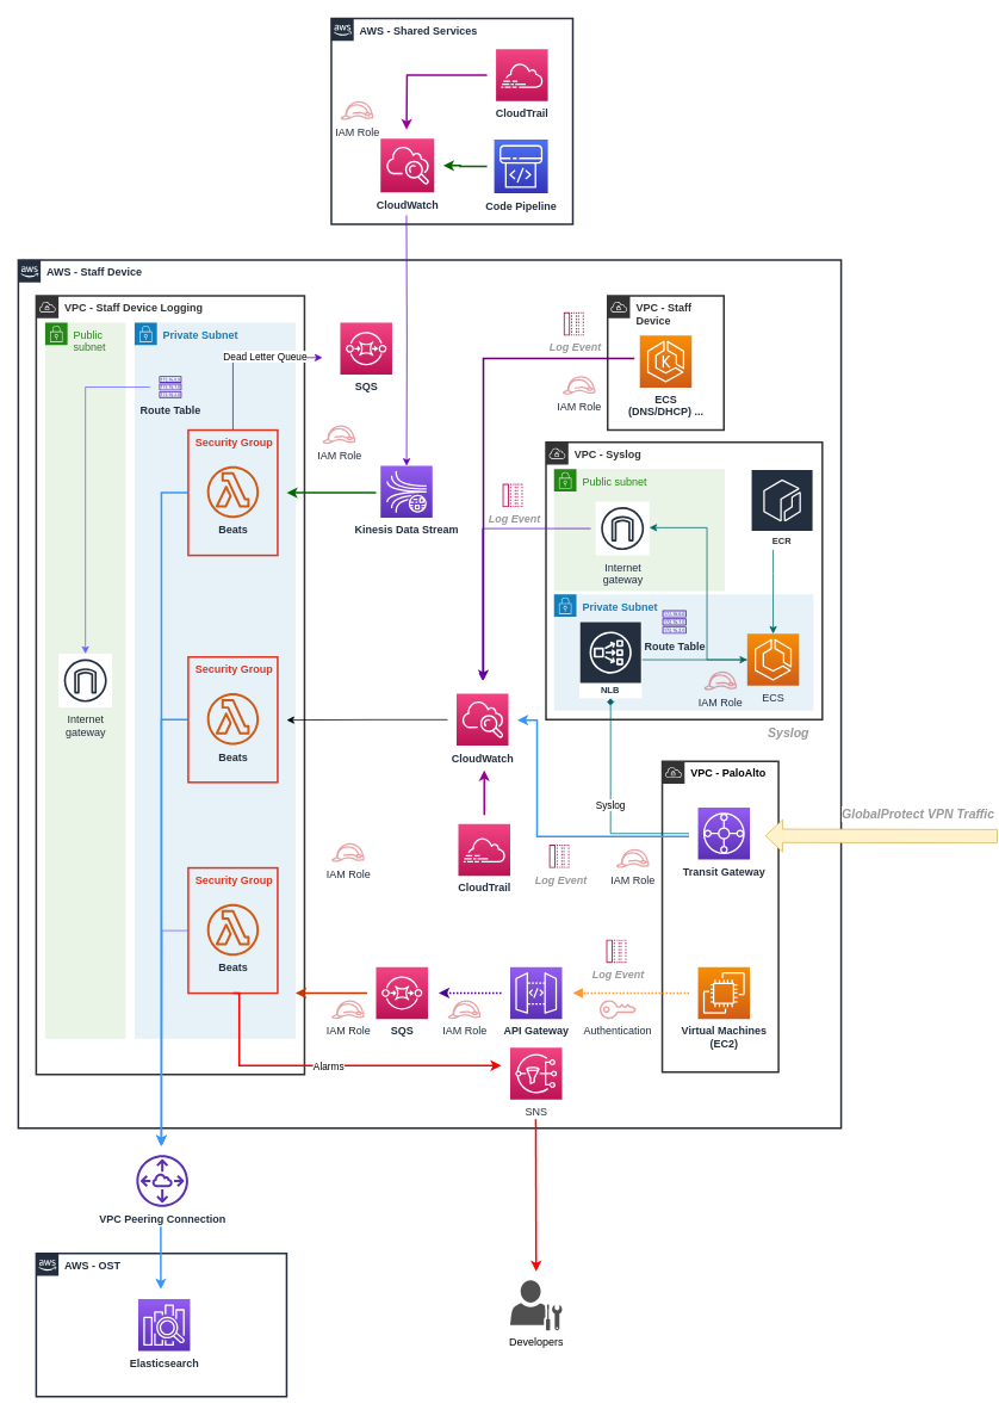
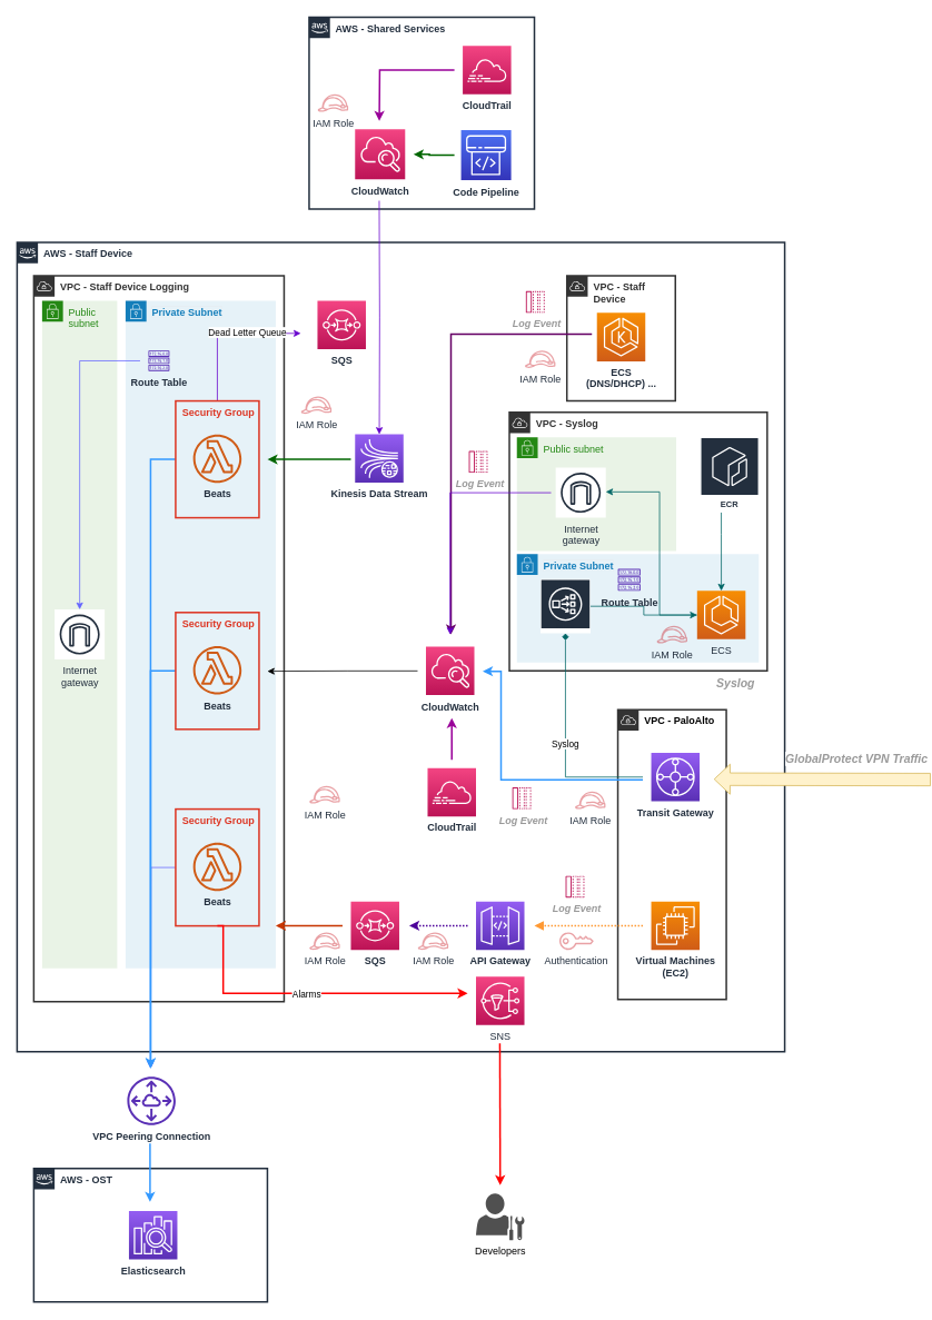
- <mxCell id="71" value="NLB" style="outlineConnect=0;fontColor=#232F3E;gradientColor=none;strokeColor=#ffffff;fillColor=#232F3E;dashed=0;verticalLabelPosition=middle;verticalAlign=bottom;align=center;html=1;whiteSpace=wrap;fontSize=10;fontStyle=1;spacing=3;shape=mxgraph.aws4.productIcon;prIcon=mxgraph.aws4.network_load_balancer;" vertex="1" parent="1"><mxGeometry x="647.23" y="693.59" width="70" height="86" as="geometry" /></mxCell>
+ <mxCell id="71" value="NLB" style="outlineConnect=0;fontColor=#232F3E;gradientColor=none;strokeColor=#ffffff;fillColor=#232F3E;dashed=0;verticalLabelPosition=middle;verticalAlign=bottom;align=center;html=1;whiteSpace=wrap;fontSize=10;fontStyle=1;spacing=3;shape=mxgraph.aws4.productIcon;prIcon=mxgraph.aws4.network_load_balancer;" vertex="1" parent="1"><mxGeometry x="647.23" y="693.59" width="60" height="65" as="geometry" /></mxCell>
